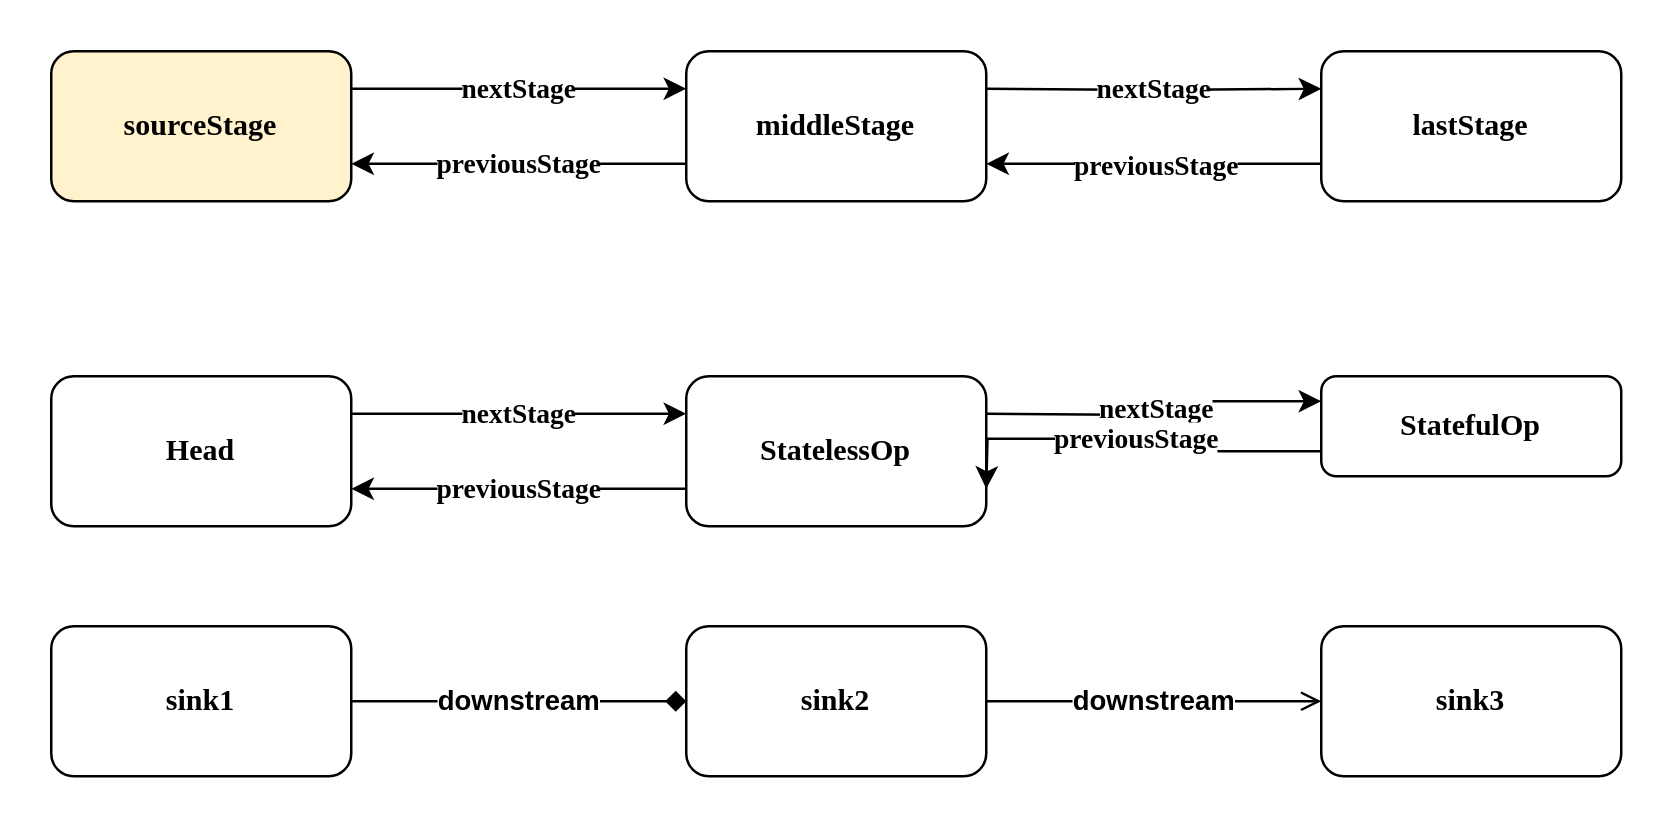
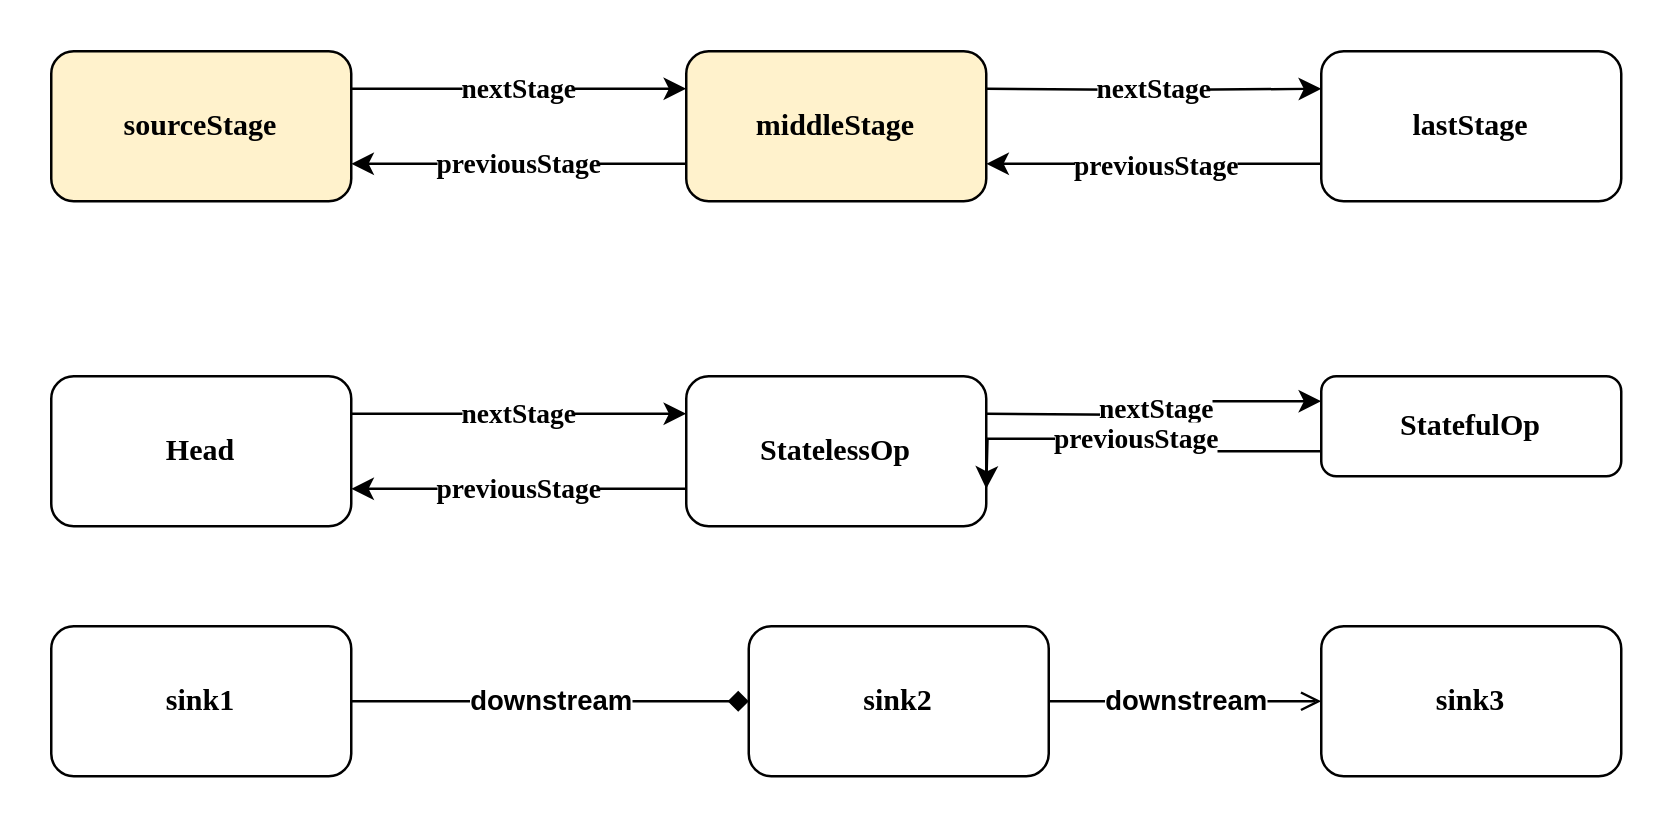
- <mxCell id="4" value="middleStage" style="rounded=1;whiteSpace=wrap;html=1;fontStyle=1;fontFamily=Lucida Console;" parent="1" vertex="1"><mxGeometry x="274" y="20" width="120" height="60" as="geometry" /></mxCell>
+ <mxCell id="4" value="middleStage" style="rounded=1;whiteSpace=wrap;html=1;fontStyle=1;fontFamily=Lucida Console;fillColor=#fff2cc;" parent="1" vertex="1"><mxGeometry x="274" y="20" width="120" height="60" as="geometry" /></mxCell>
- <mxCell id="19" value="sink2" style="rounded=1;whiteSpace=wrap;html=1;fontStyle=1;fontFamily=Lucida Console;" vertex="1" parent="1"><mxGeometry x="274" y="250" width="120" height="60" as="geometry" /></mxCell>
+ <mxCell id="19" value="sink2" style="rounded=1;whiteSpace=wrap;html=1;fontStyle=1;fontFamily=Lucida Console;" vertex="1" parent="1"><mxGeometry x="299" y="250" width="120" height="60" as="geometry" /></mxCell>
